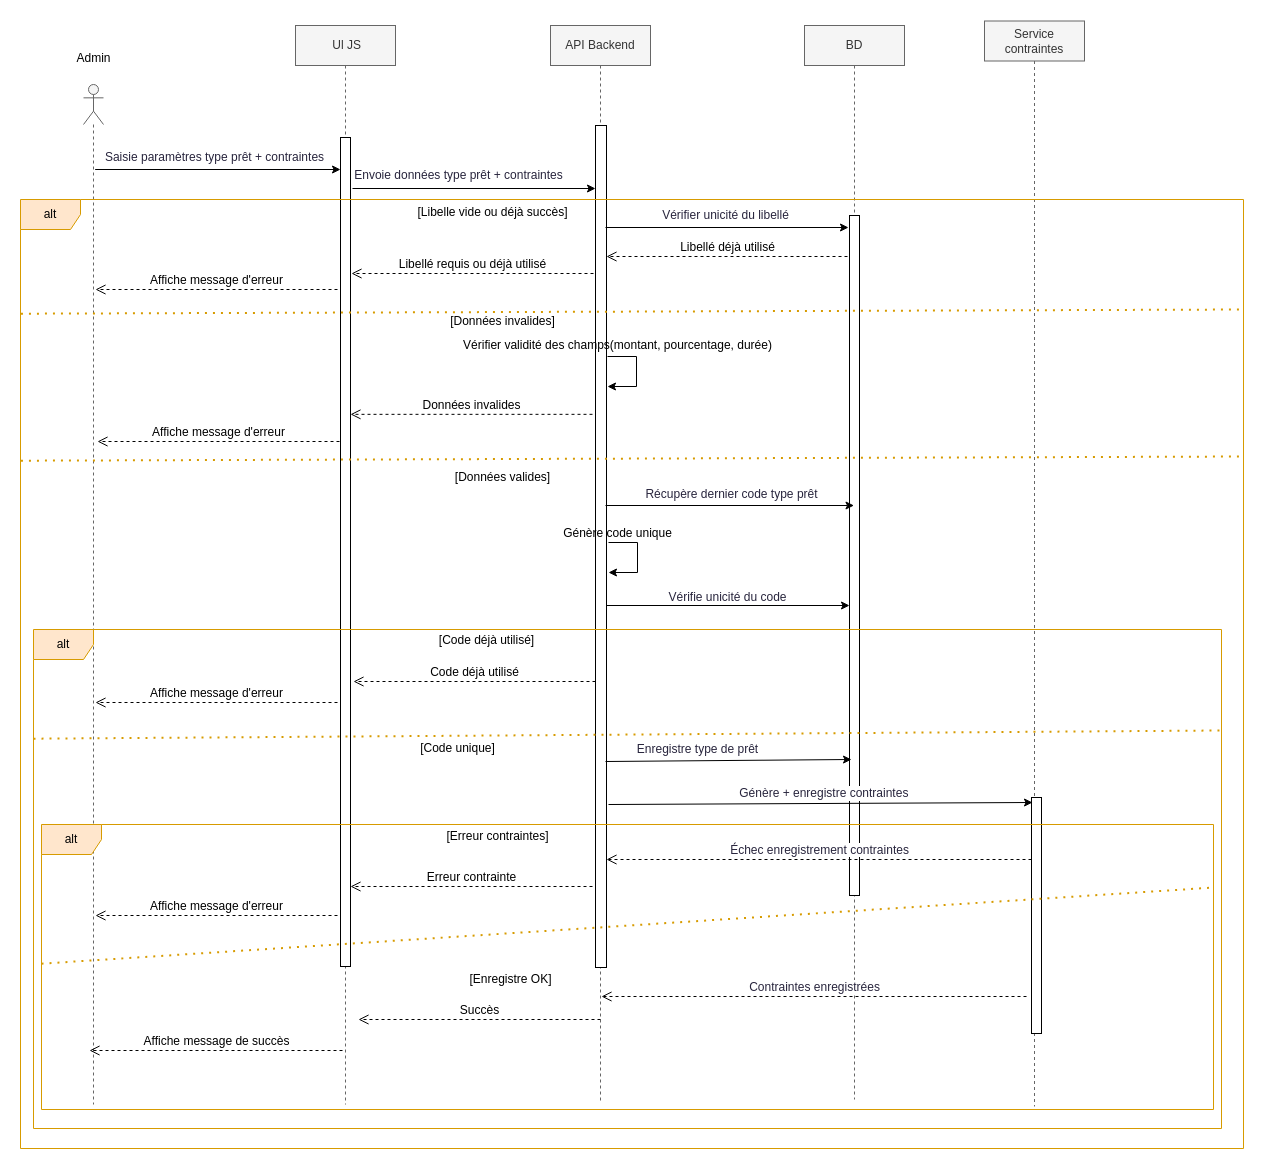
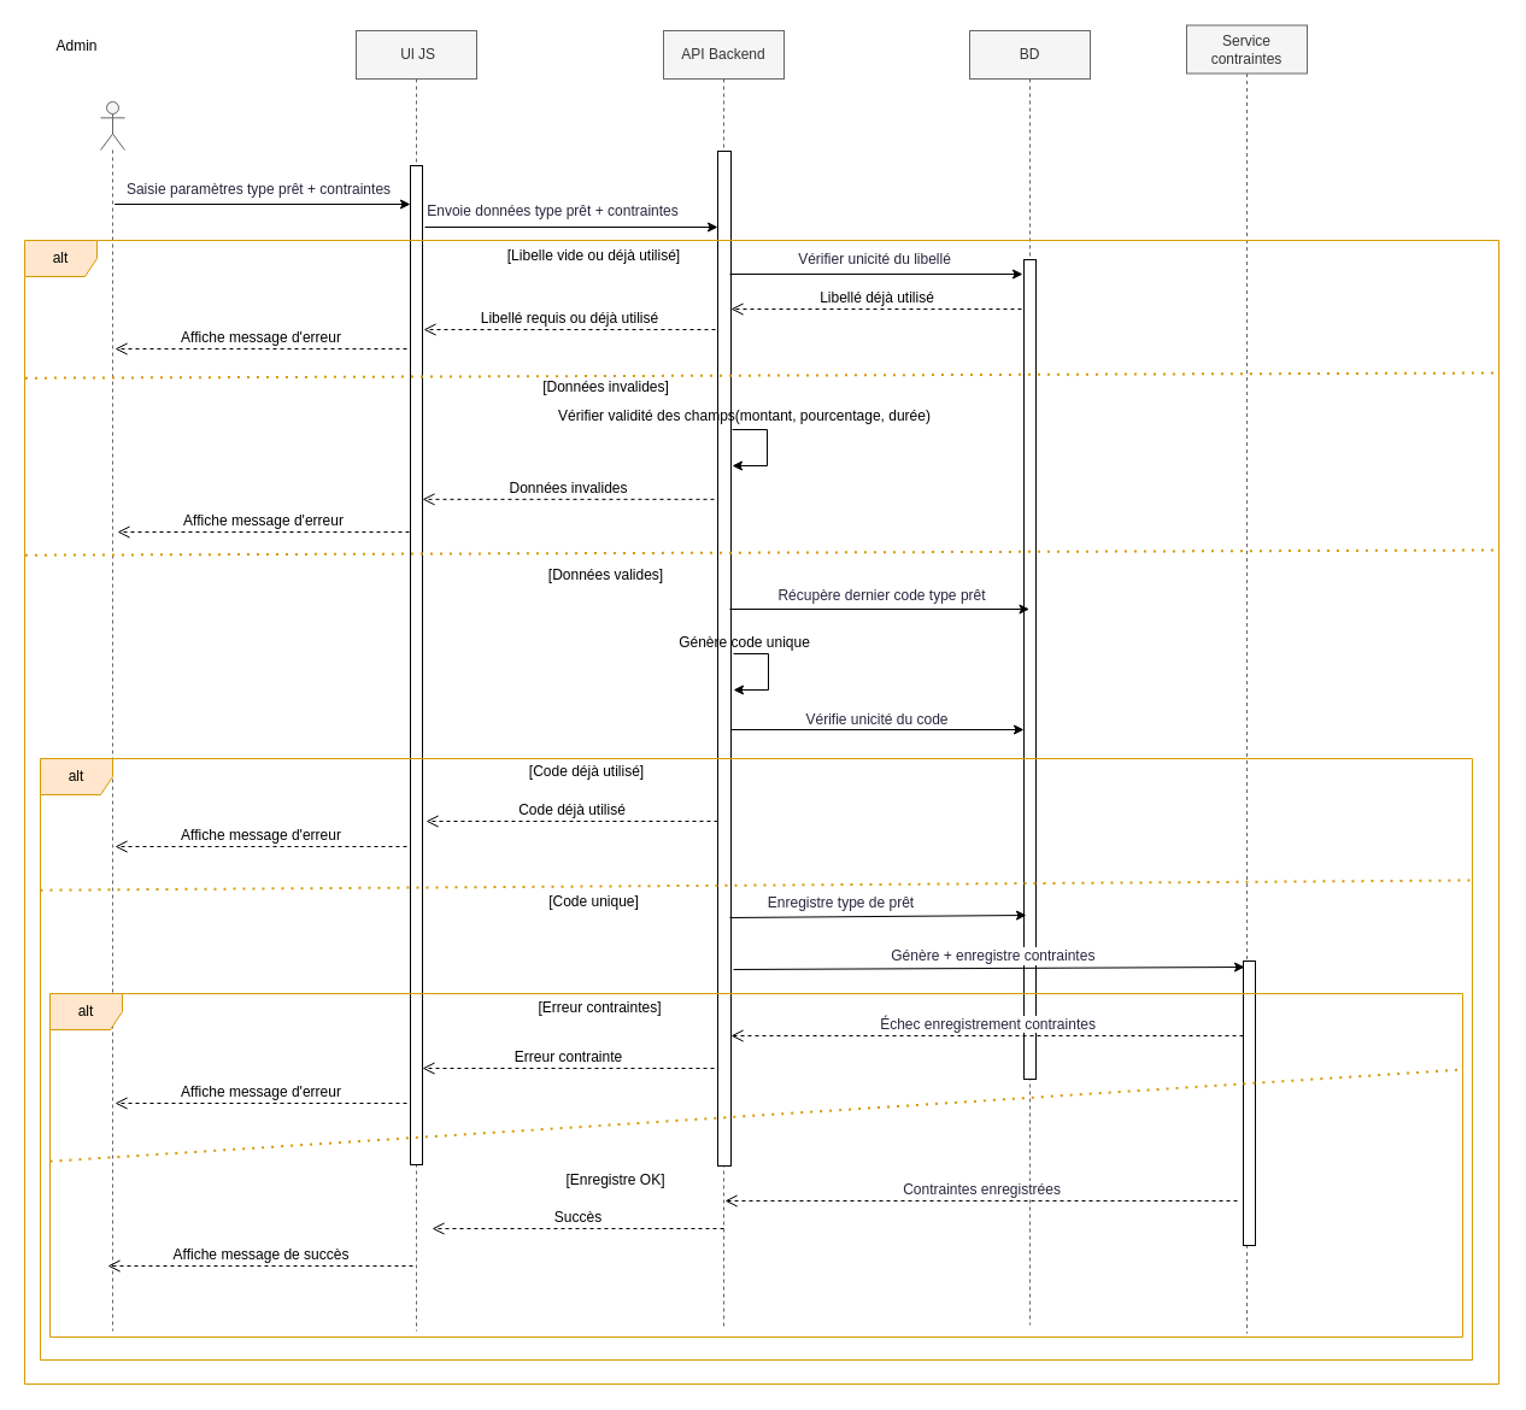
- <mxCell id="3" value="Admin" style="text;html=1;align=center;verticalAlign=middle;resizable=0;points=[];autosize=1;strokeColor=none;fillColor=none;" vertex="1" parent="1"><mxGeometry x="67" y="45" width="52" height="26" as="geometry" /></mxCell>
+ <mxCell id="3" value="Admin" style="text;html=1;align=center;verticalAlign=middle;resizable=0;points=[];autosize=1;strokeColor=none;fillColor=none;" vertex="1" parent="1"><mxGeometry x="37" y="25" width="52" height="26" as="geometry" /></mxCell>
- <mxCell id="16" value="[Libelle vide ou déjà succès]" style="text;html=1;align=center;verticalAlign=middle;resizable=0;points=[];autosize=1;strokeColor=none;fillColor=none;" vertex="1" parent="1"><mxGeometry x="411" y="199" width="161" height="26" as="geometry" /></mxCell>
+ <mxCell id="16" value="[Libelle vide ou déjà utilisé]" style="text;html=1;align=center;verticalAlign=middle;resizable=0;points=[];autosize=1;strokeColor=none;fillColor=none;" vertex="1" parent="1"><mxGeometry x="411" y="199" width="161" height="26" as="geometry" /></mxCell>
- <mxCell id="42" value="[Code unique]" style="text;html=1;align=center;verticalAlign=middle;resizable=0;points=[];autosize=1;strokeColor=none;fillColor=none;" vertex="1" parent="1"><mxGeometry x="410" y="735" width="93" height="26" as="geometry" /></mxCell>
+ <mxCell id="42" value="[Code unique]" style="text;html=1;align=center;verticalAlign=middle;resizable=0;points=[];autosize=1;strokeColor=none;fillColor=none;" vertex="1" parent="1"><mxGeometry x="445" y="735" width="93" height="26" as="geometry" /></mxCell>
